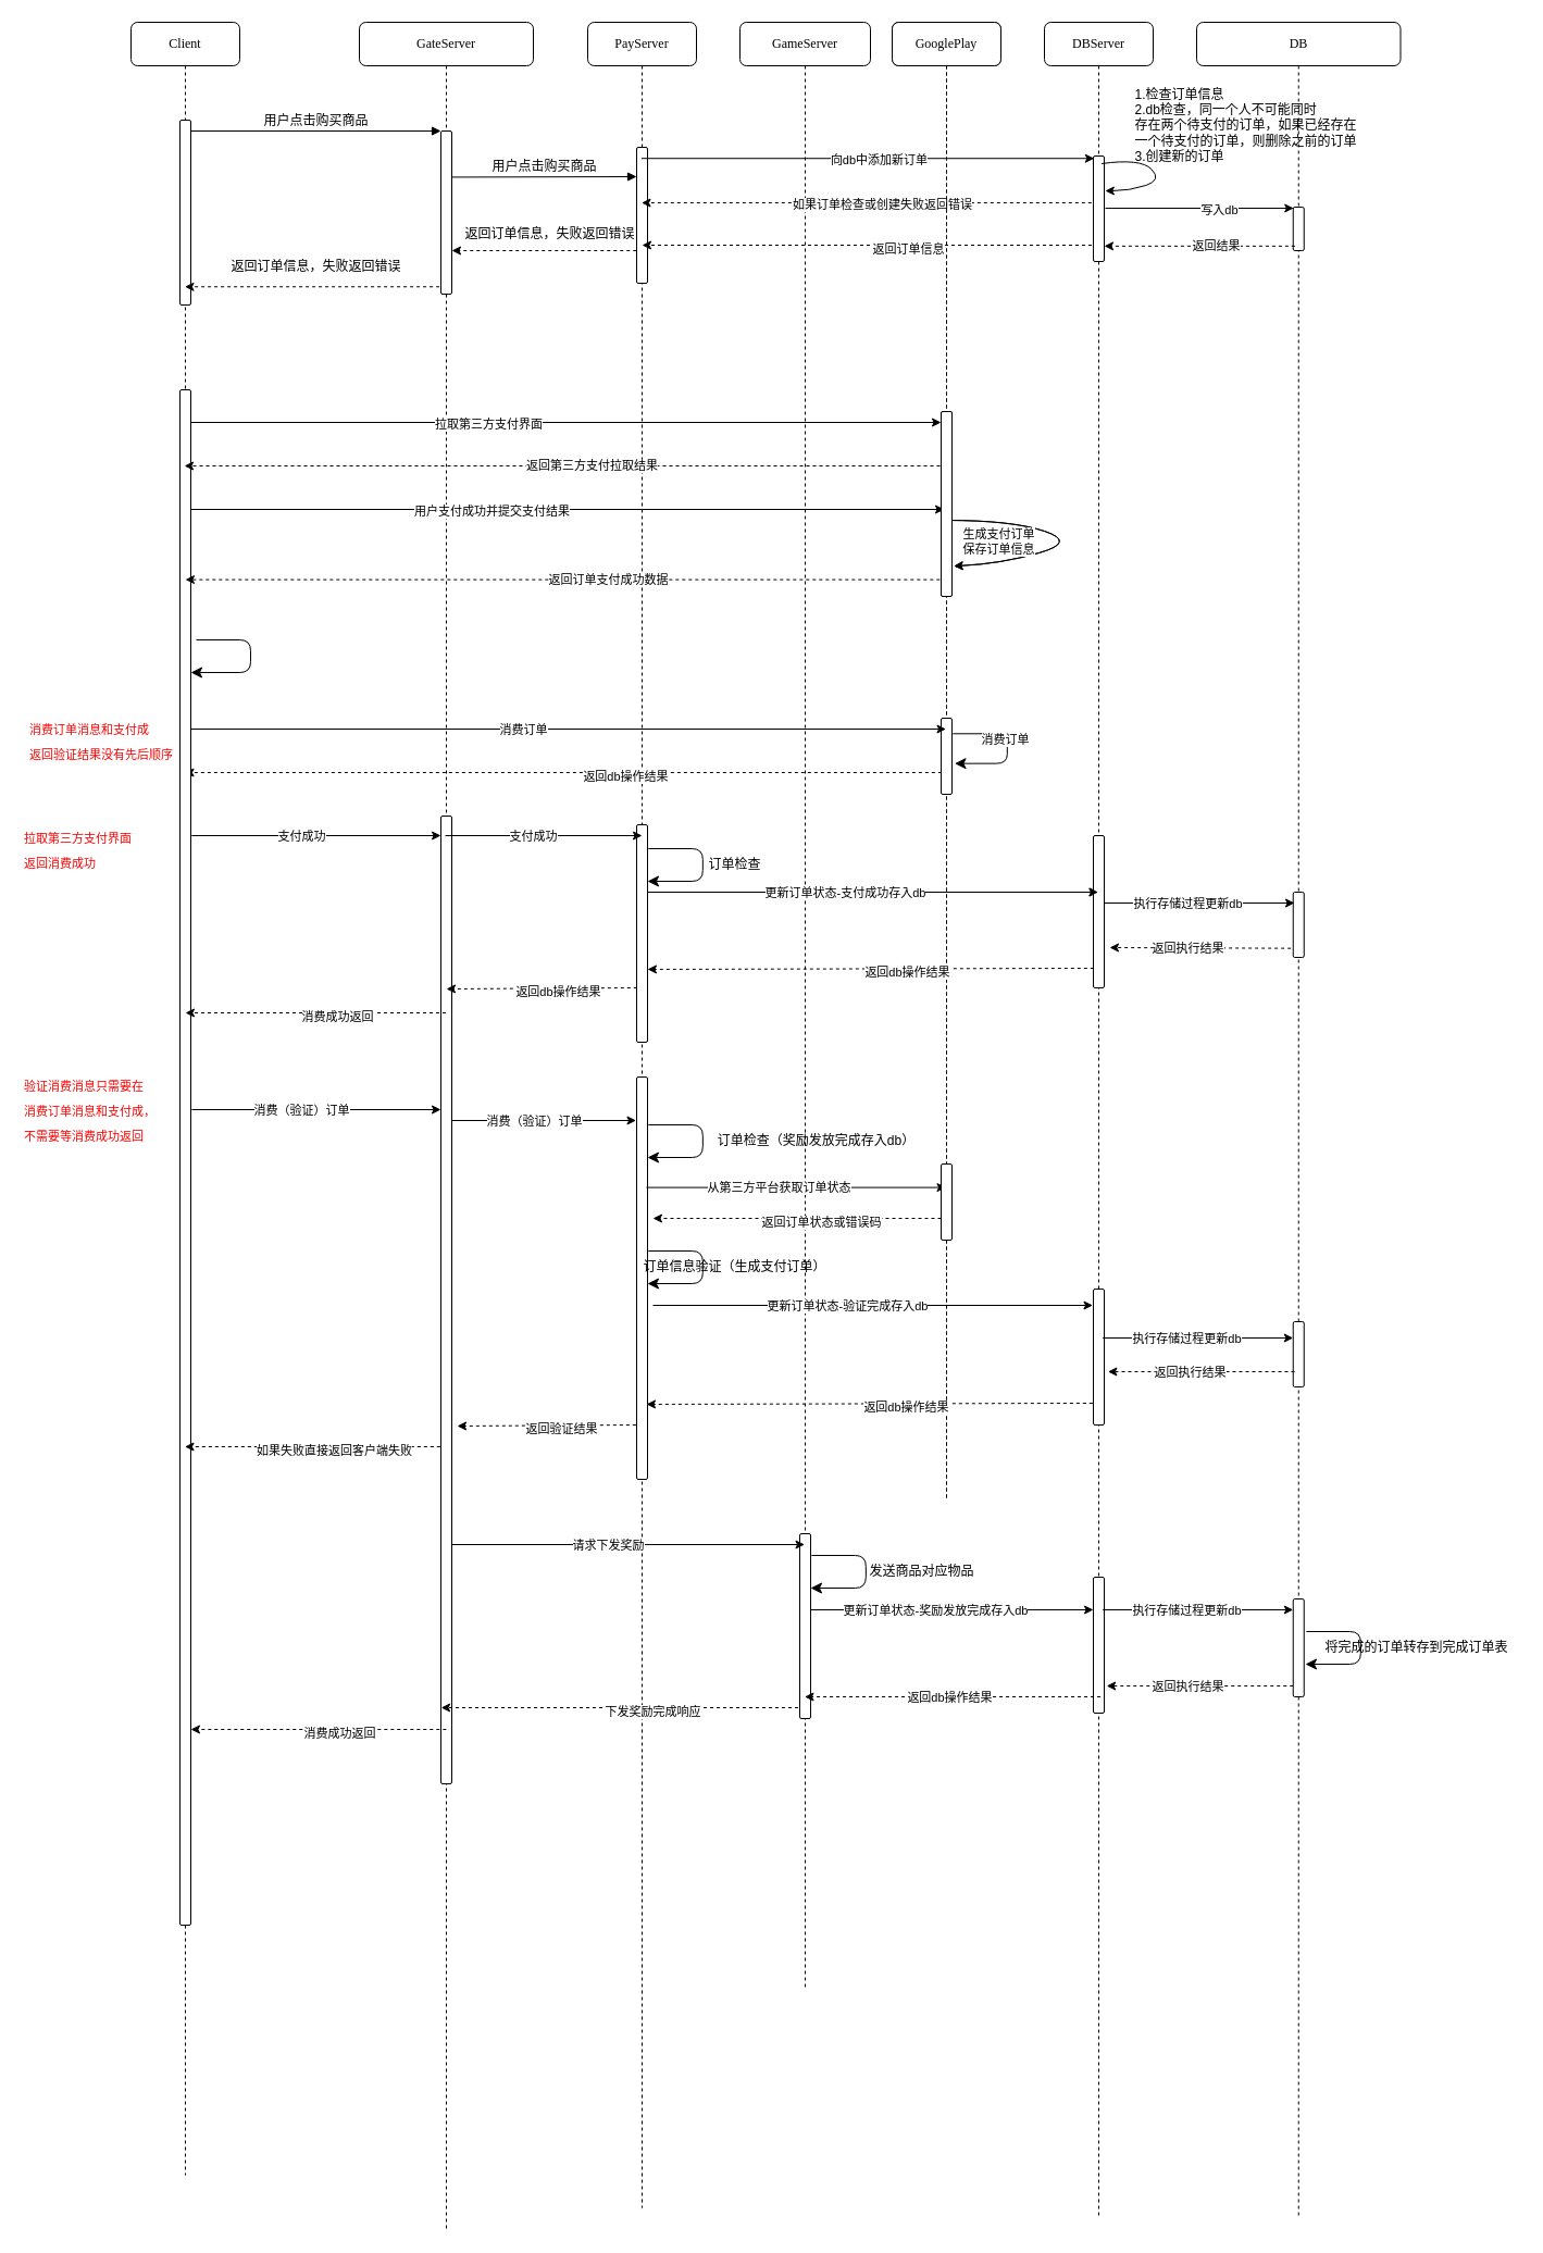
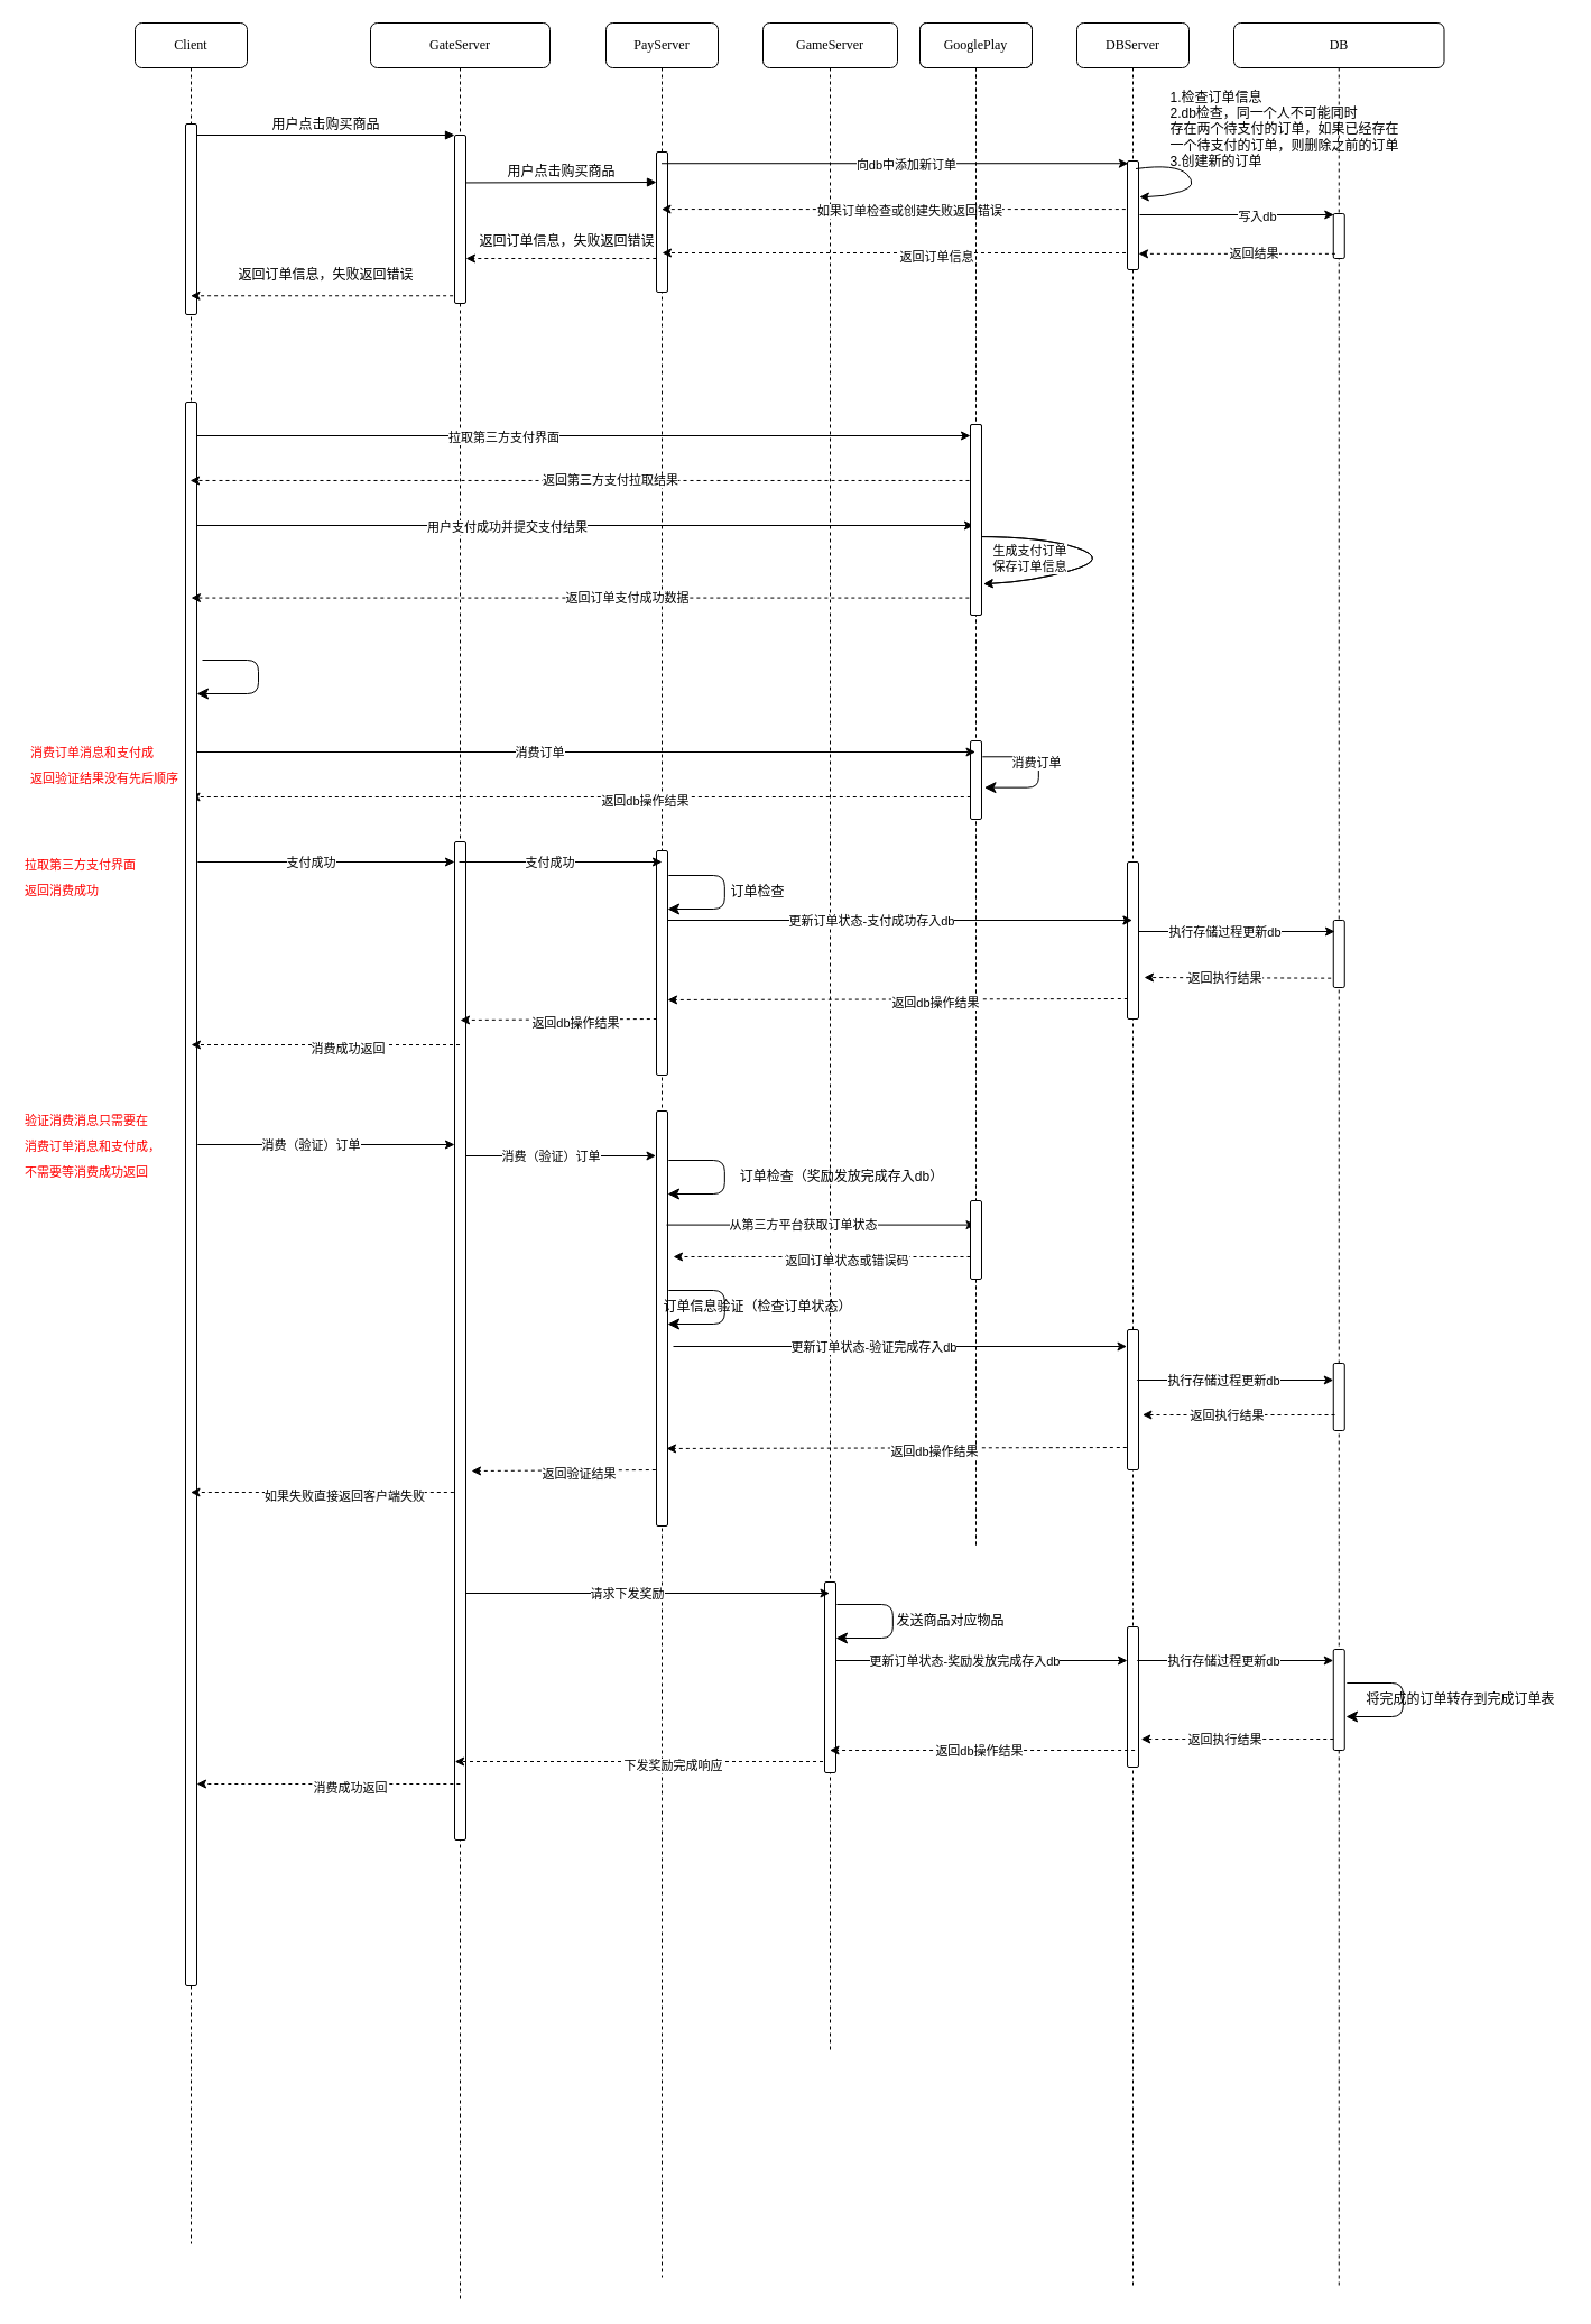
- <mxCell id="118" value="订单信息验证（生成支付订单）" style="text;html=1;align=center;verticalAlign=middle;resizable=0;points=[];autosize=1;strokeColor=none;fillColor=none;rounded=1;" vertex="1" parent="1"><mxGeometry x="580" y="1150" width="190" height="30" as="geometry" /></mxCell>
+ <mxCell id="118" value="订单信息验证（检查订单状态）" style="text;html=1;align=center;verticalAlign=middle;resizable=0;points=[];autosize=1;strokeColor=none;fillColor=none;rounded=1;" vertex="1" parent="1"><mxGeometry x="580" y="1150" width="190" height="30" as="geometry" /></mxCell>
